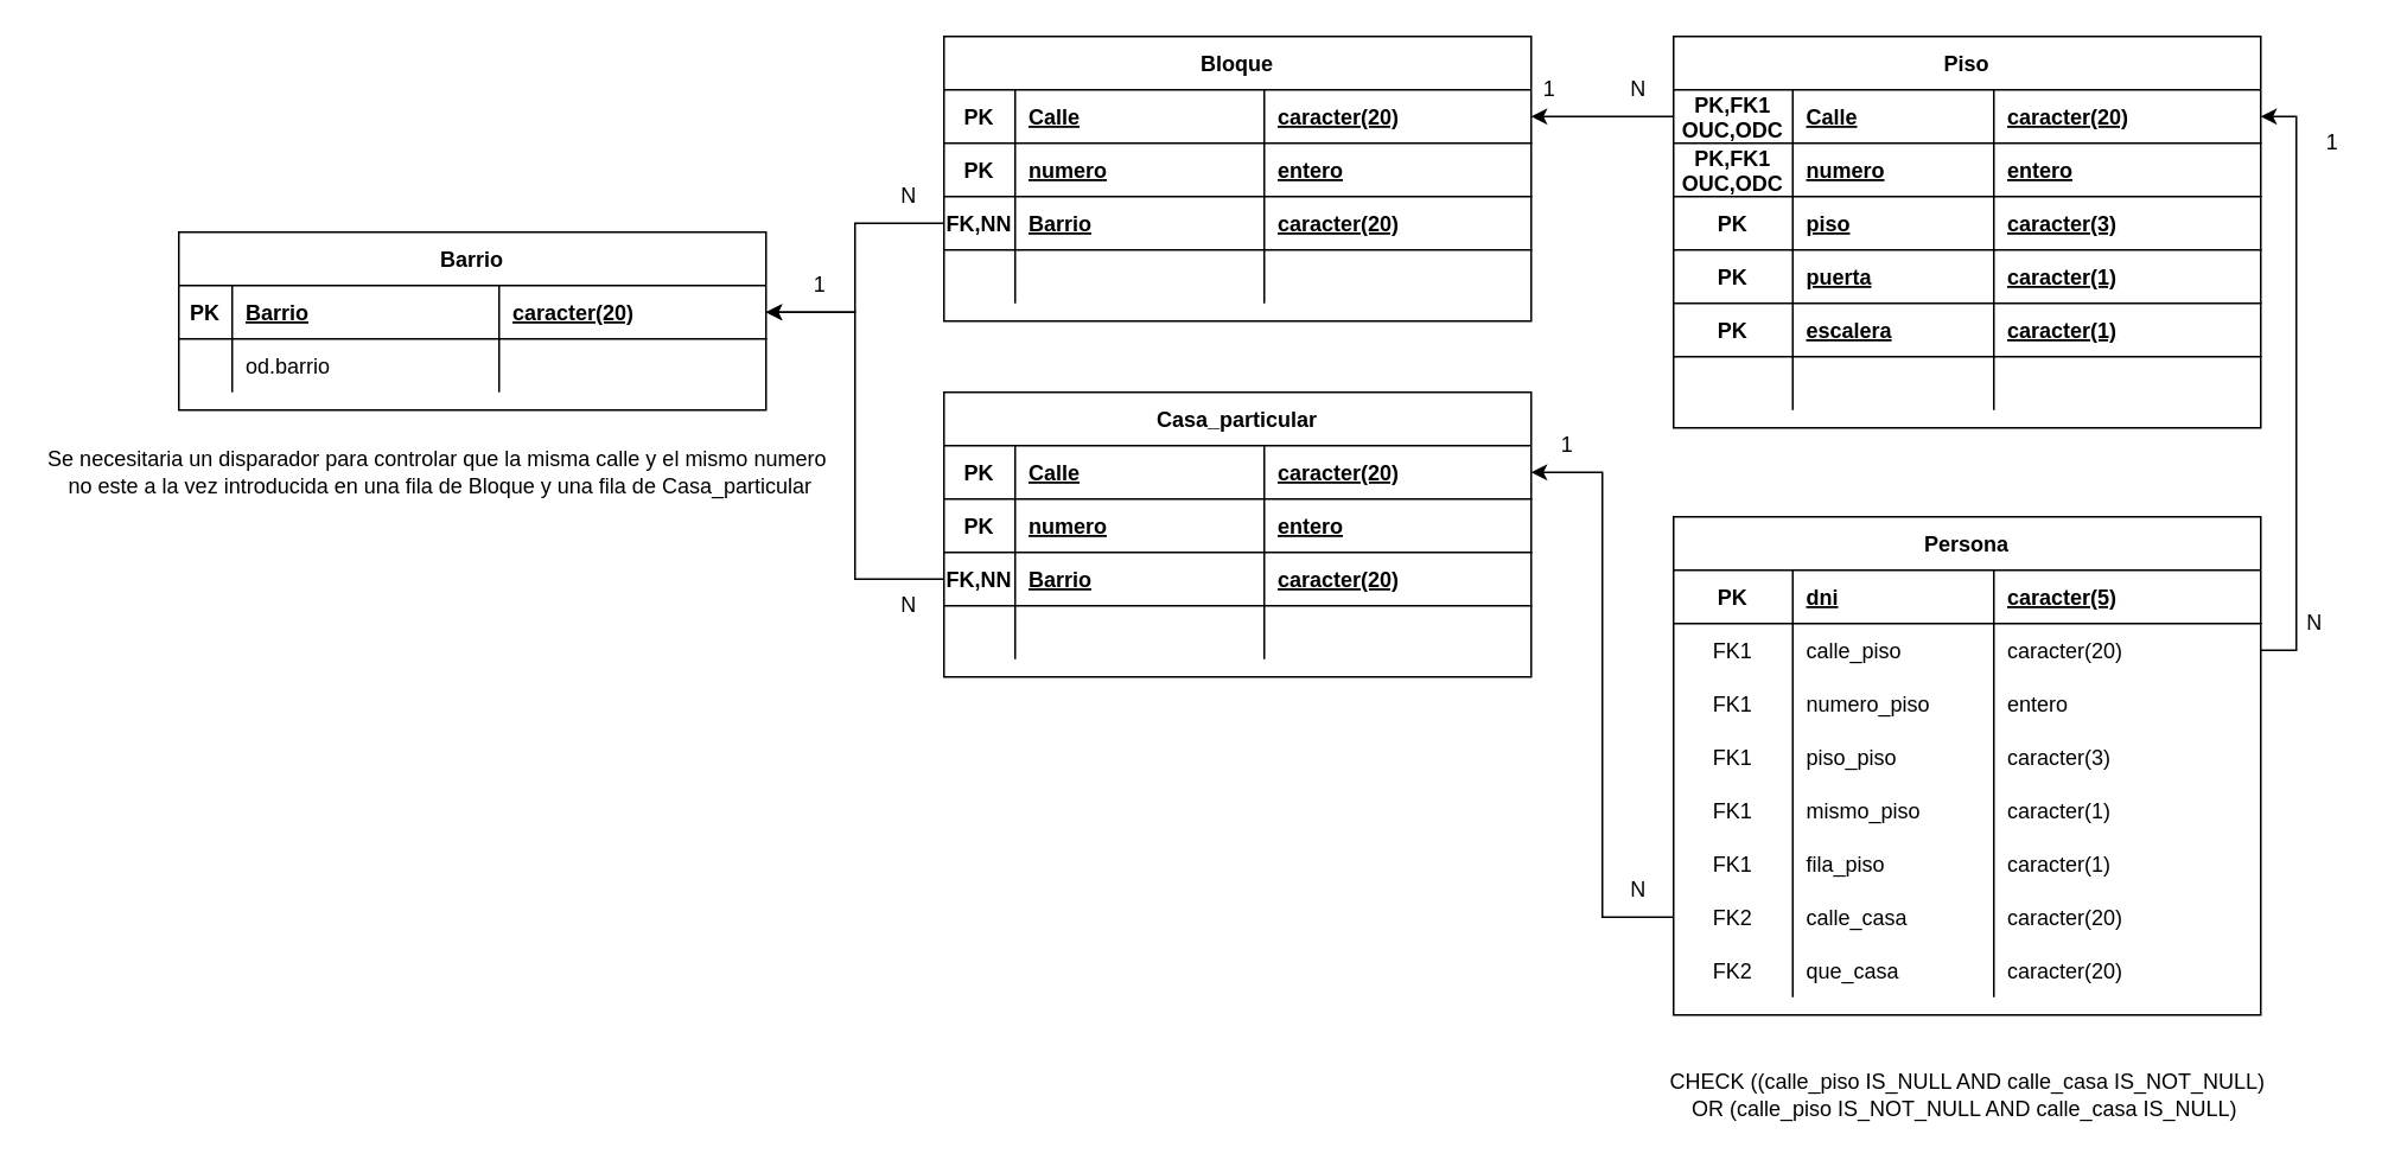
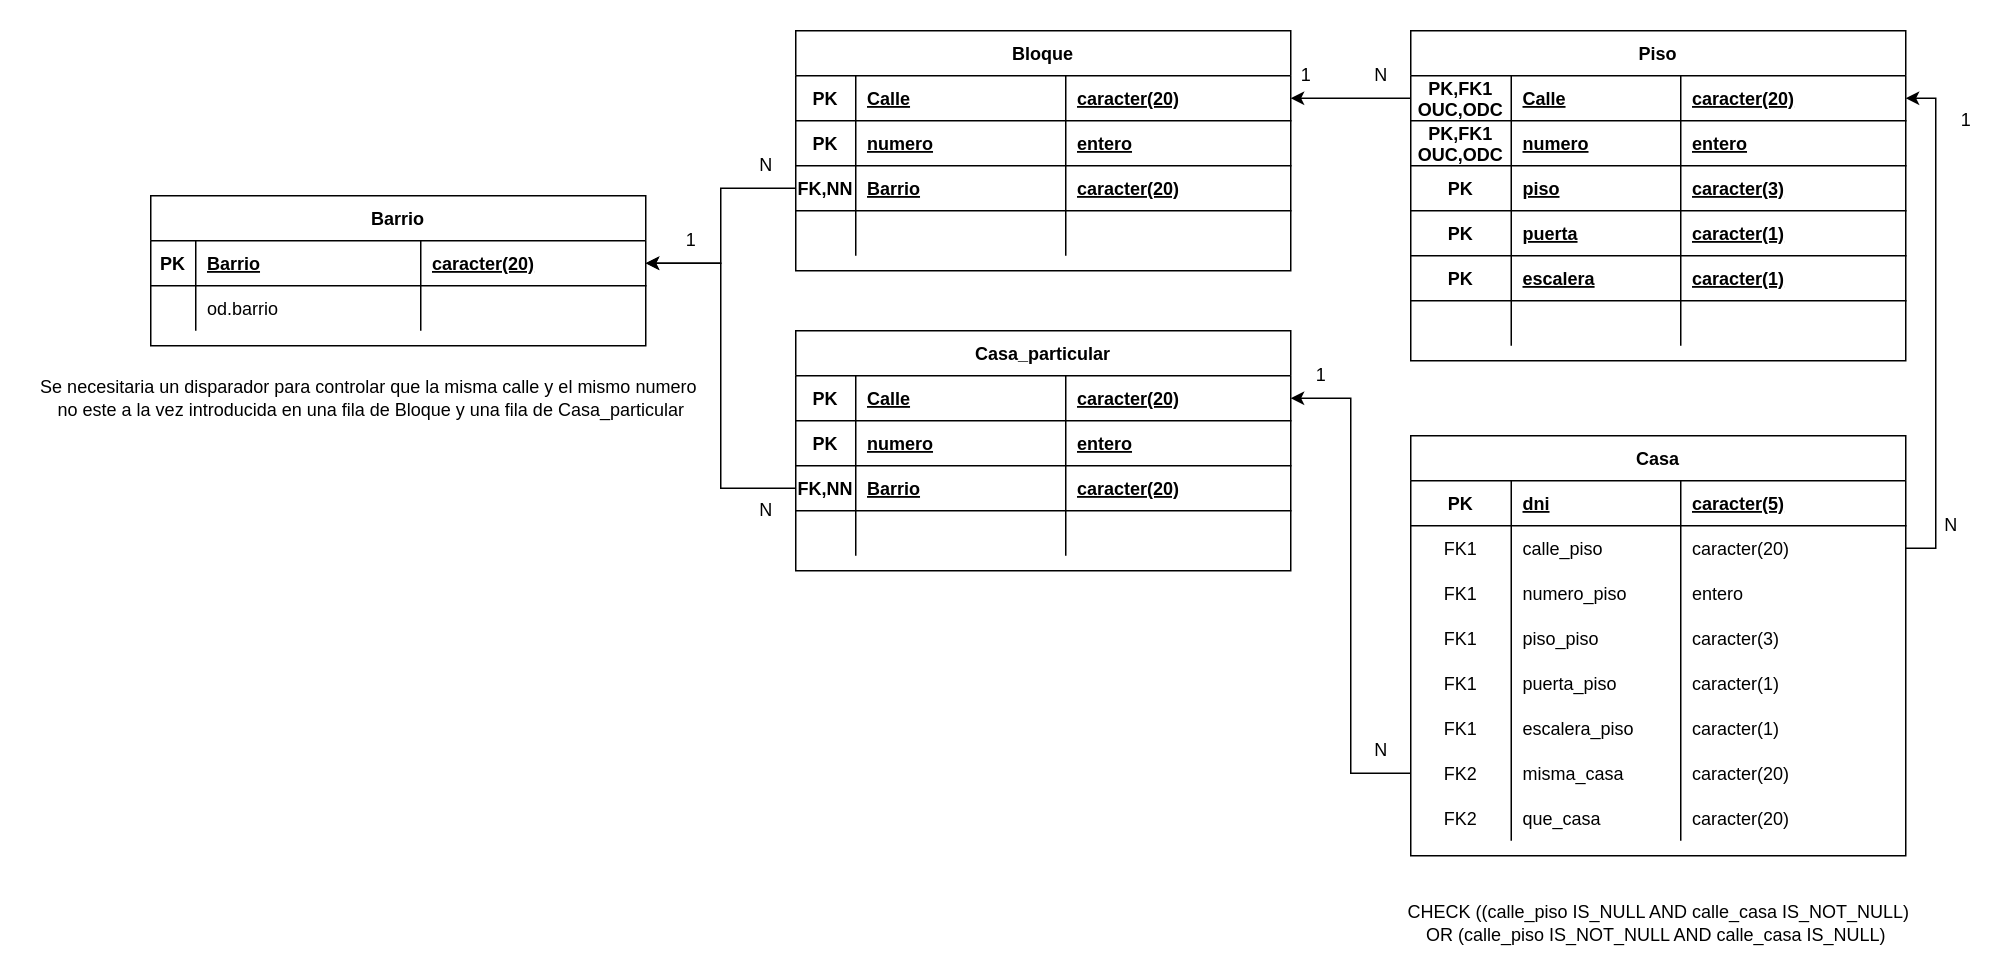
- <mxCell id="2" value="Persona" style="shape=table;startSize=30;container=1;collapsible=1;childLayout=tableLayout;fixedRows=1;rowLines=0;fontStyle=1;align=center;resizeLast=1;" parent="1" vertex="1"><mxGeometry x="940" y="290" width="330" height="280" as="geometry" /></mxCell>
+ <mxCell id="2" value="Casa" style="shape=table;startSize=30;container=1;collapsible=1;childLayout=tableLayout;fixedRows=1;rowLines=0;fontStyle=1;align=center;resizeLast=1;" parent="1" vertex="1"><mxGeometry x="940" y="290" width="330" height="280" as="geometry" /></mxCell>
- <mxCell id="21" value="mismo_piso" style="shape=partialRectangle;connectable=0;fillColor=none;top=0;left=0;bottom=0;right=0;align=left;spacingLeft=6;overflow=hidden;" parent="19" vertex="1"><mxGeometry x="67" width="113" height="30" as="geometry"><mxRectangle width="113" height="30" as="alternateBounds" /></mxGeometry></mxCell>
+ <mxCell id="21" value="puerta_piso" style="shape=partialRectangle;connectable=0;fillColor=none;top=0;left=0;bottom=0;right=0;align=left;spacingLeft=6;overflow=hidden;" parent="19" vertex="1"><mxGeometry x="67" width="113" height="30" as="geometry"><mxRectangle width="113" height="30" as="alternateBounds" /></mxGeometry></mxCell>
- <mxCell id="25" value="fila_piso" style="shape=partialRectangle;connectable=0;fillColor=none;top=0;left=0;bottom=0;right=0;align=left;spacingLeft=6;overflow=hidden;" parent="23" vertex="1"><mxGeometry x="67" width="113" height="30" as="geometry"><mxRectangle width="113" height="30" as="alternateBounds" /></mxGeometry></mxCell>
+ <mxCell id="25" value="escalera_piso" style="shape=partialRectangle;connectable=0;fillColor=none;top=0;left=0;bottom=0;right=0;align=left;spacingLeft=6;overflow=hidden;" parent="23" vertex="1"><mxGeometry x="67" width="113" height="30" as="geometry"><mxRectangle width="113" height="30" as="alternateBounds" /></mxGeometry></mxCell>
- <mxCell id="29" value="calle_casa" style="shape=partialRectangle;connectable=0;fillColor=none;top=0;left=0;bottom=0;right=0;align=left;spacingLeft=6;overflow=hidden;" parent="27" vertex="1"><mxGeometry x="67" width="113" height="30" as="geometry"><mxRectangle width="113" height="30" as="alternateBounds" /></mxGeometry></mxCell>
+ <mxCell id="29" value="misma_casa" style="shape=partialRectangle;connectable=0;fillColor=none;top=0;left=0;bottom=0;right=0;align=left;spacingLeft=6;overflow=hidden;" parent="27" vertex="1"><mxGeometry x="67" width="113" height="30" as="geometry"><mxRectangle width="113" height="30" as="alternateBounds" /></mxGeometry></mxCell>
